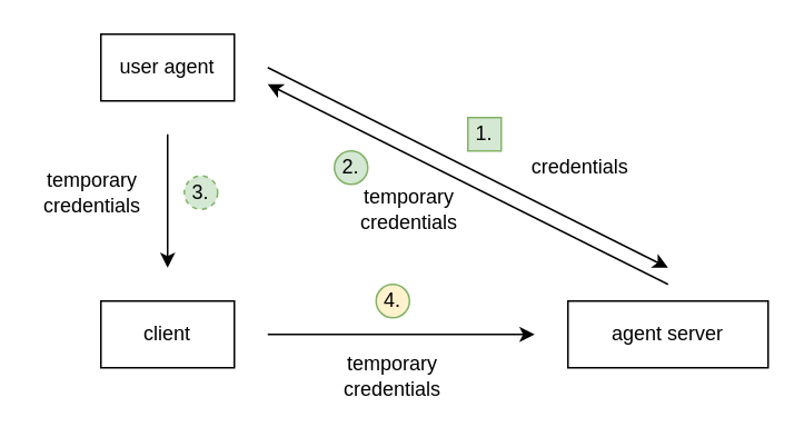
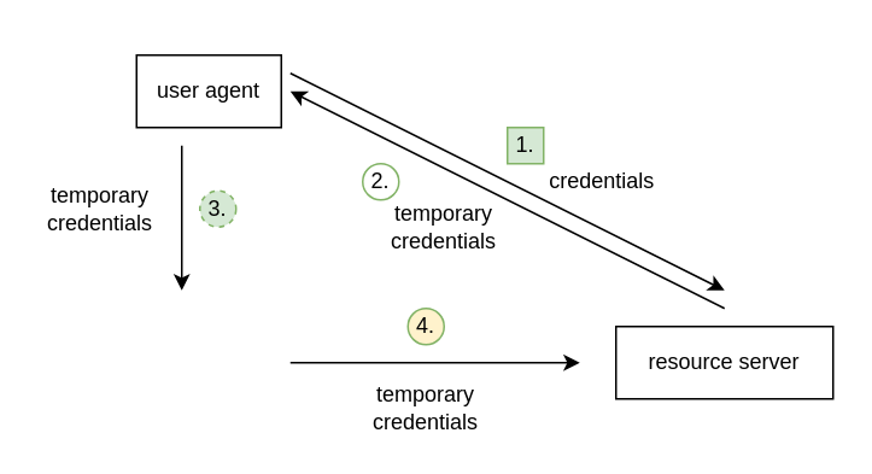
- <mxCell id="2" value="user agent" style="rounded=0;whiteSpace=wrap;html=1;" parent="1" vertex="1"><mxGeometry x="60" y="20" width="80" height="40" as="geometry" /></mxCell>
+ <mxCell id="2" value="user agent" style="rounded=0;whiteSpace=wrap;html=1;" parent="1" vertex="1"><mxGeometry x="75" y="30" width="80" height="40" as="geometry" /></mxCell>
- <mxCell id="14" value="2." style="ellipse;whiteSpace=wrap;html=1;aspect=fixed;fillColor=#d5e8d4;strokeColor=#82b366;" vertex="1" parent="1"><mxGeometry x="200" y="90" width="20" height="20" as="geometry" /></mxCell>
+ <mxCell id="14" value="2." style="ellipse;whiteSpace=wrap;html=1;aspect=fixed;fillColor=#ffffff;strokeColor=#82b366;" vertex="1" parent="1"><mxGeometry x="200" y="90" width="20" height="20" as="geometry" /></mxCell>
- <mxCell id="10" value="credentials" style="text;html=1;strokeColor=none;fillColor=none;align=center;verticalAlign=middle;whiteSpace=wrap;rounded=0;" vertex="1" parent="1"><mxGeometry x="315" y="90" width="65" height="20" as="geometry" /></mxCell>
+ <mxCell id="10" value="credentials" style="text;html=1;strokeColor=none;fillColor=none;align=center;verticalAlign=middle;whiteSpace=wrap;rounded=0;" vertex="1" parent="1"><mxGeometry x="300" y="90" width="65" height="20" as="geometry" /></mxCell>
- <mxCell id="3" value="client" style="rounded=0;whiteSpace=wrap;html=1;" parent="1" vertex="1"><mxGeometry x="60" y="180" width="80" height="40" as="geometry" /></mxCell>
- <mxCell id="4" value="agent server" style="rounded=0;whiteSpace=wrap;html=1;" parent="1" vertex="1"><mxGeometry x="340" y="180" width="120" height="40" as="geometry" /></mxCell>
+ <mxCell id="4" value="resource server" style="rounded=0;whiteSpace=wrap;html=1;" parent="1" vertex="1"><mxGeometry x="340" y="180" width="120" height="40" as="geometry" /></mxCell>
